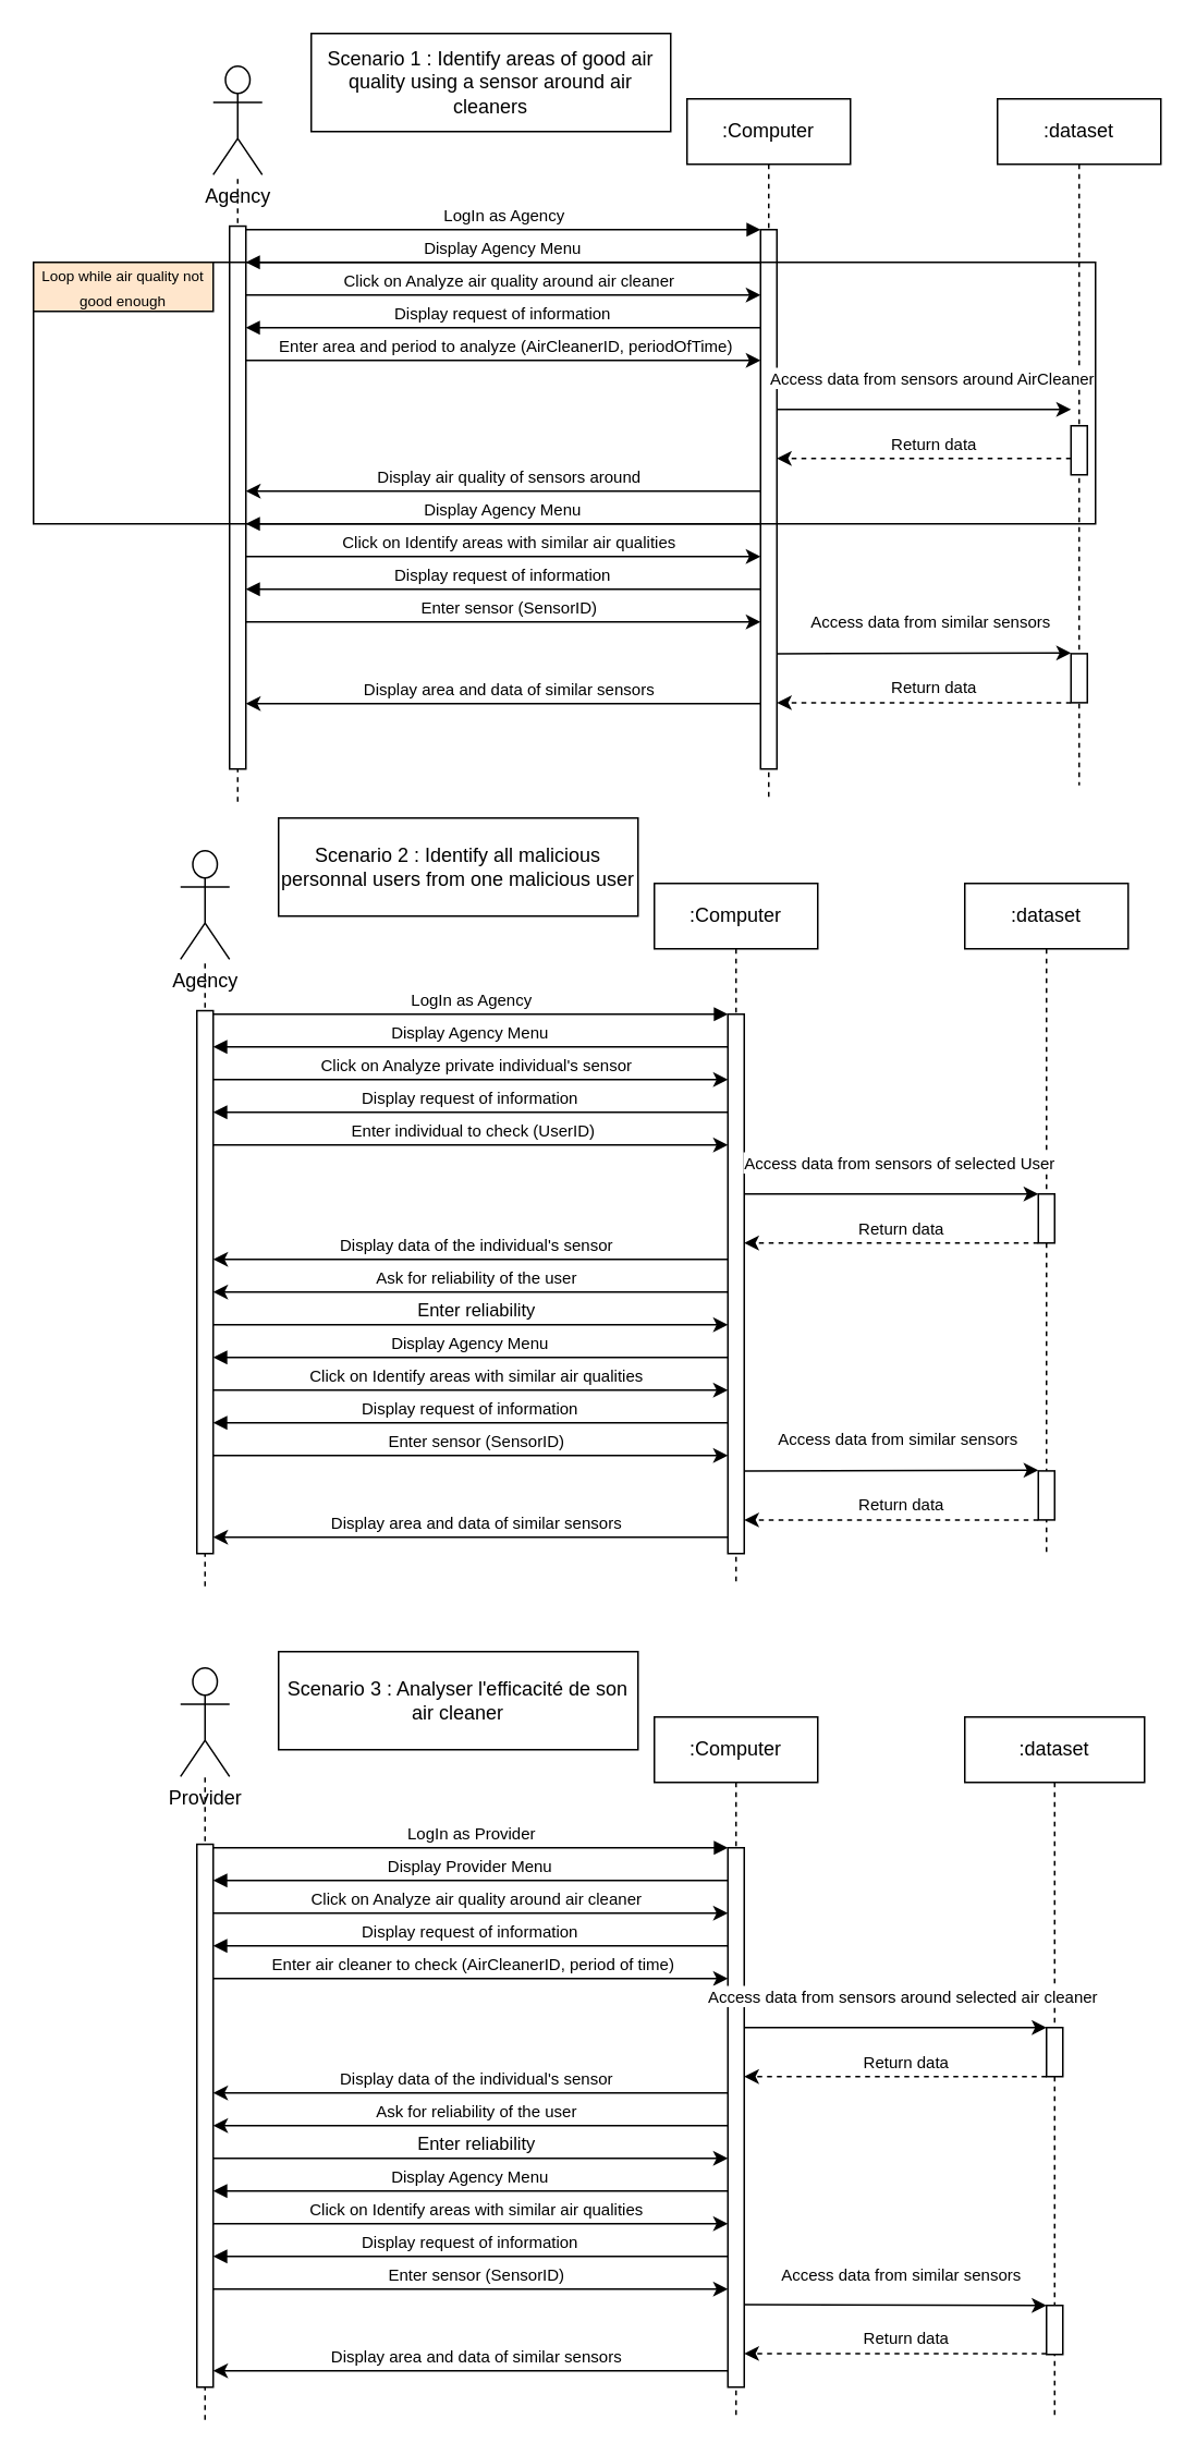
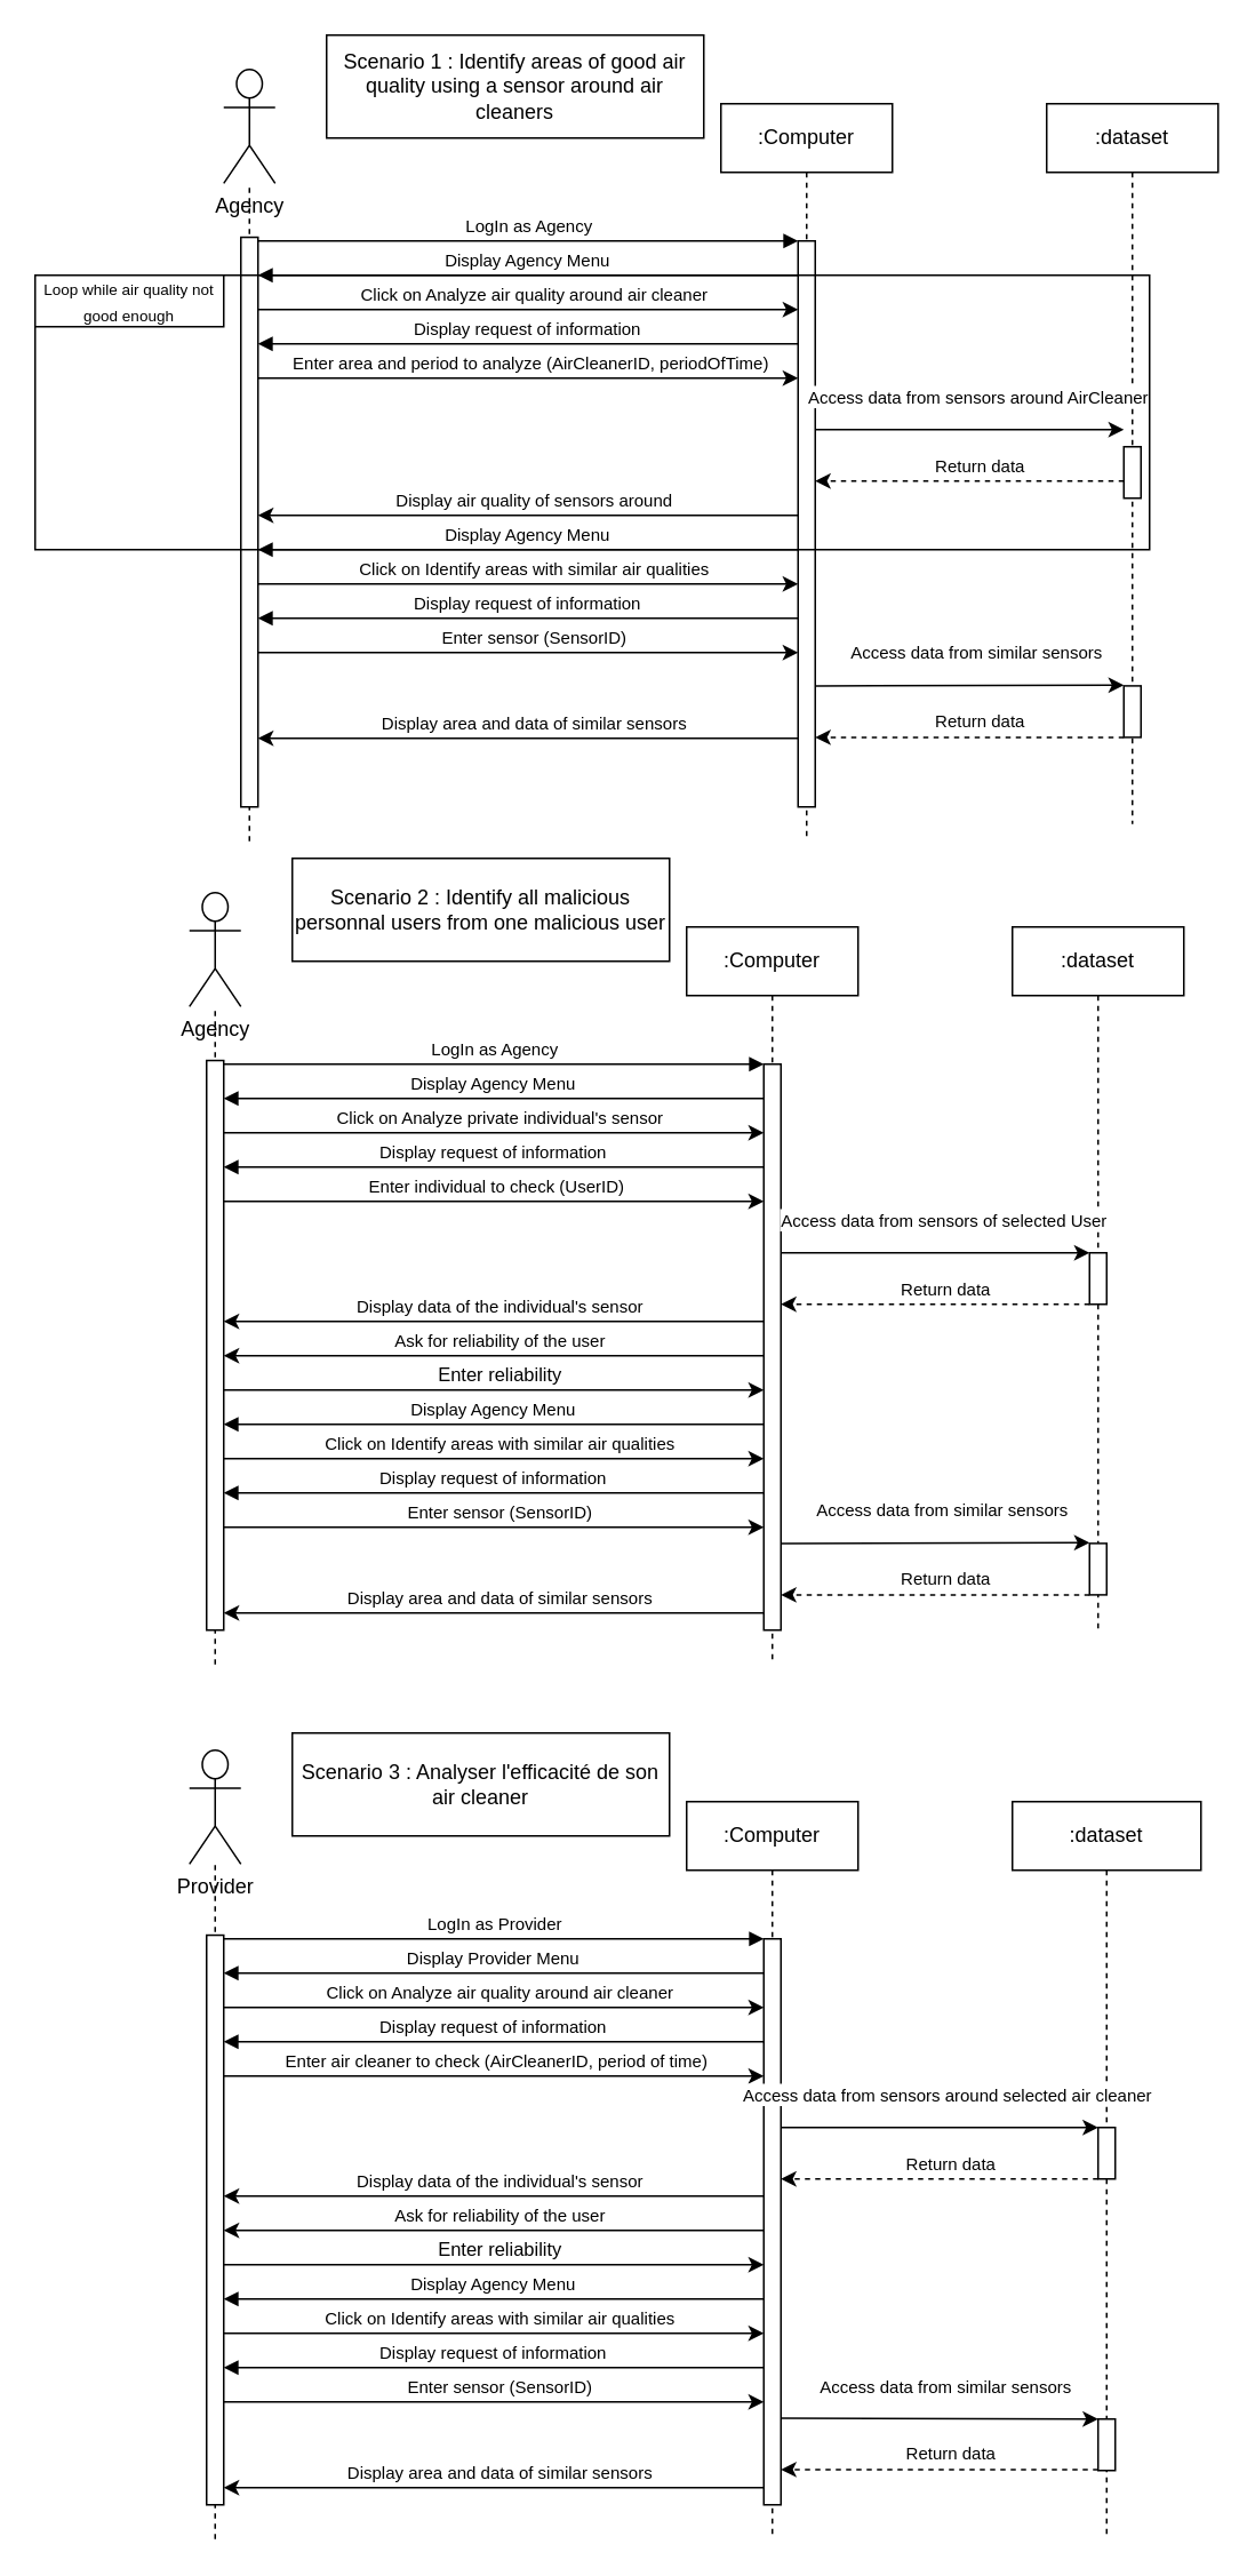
- <mxCell id="38" value="&lt;font style=&quot;font-size: 9px;&quot;&gt;Loop while air quality not good enough&lt;/font&gt;" style="rounded=0;whiteSpace=wrap;html=1;fillColor=#ffe6cc;" vertex="1" parent="1"><mxGeometry x="20" y="160" width="110" height="30" as="geometry" /></mxCell>
+ <mxCell id="38" value="&lt;font style=&quot;font-size: 9px;&quot;&gt;Loop while air quality not good enough&lt;/font&gt;" style="rounded=0;whiteSpace=wrap;html=1;" vertex="1" parent="1"><mxGeometry x="20" y="160" width="110" height="30" as="geometry" /></mxCell>
